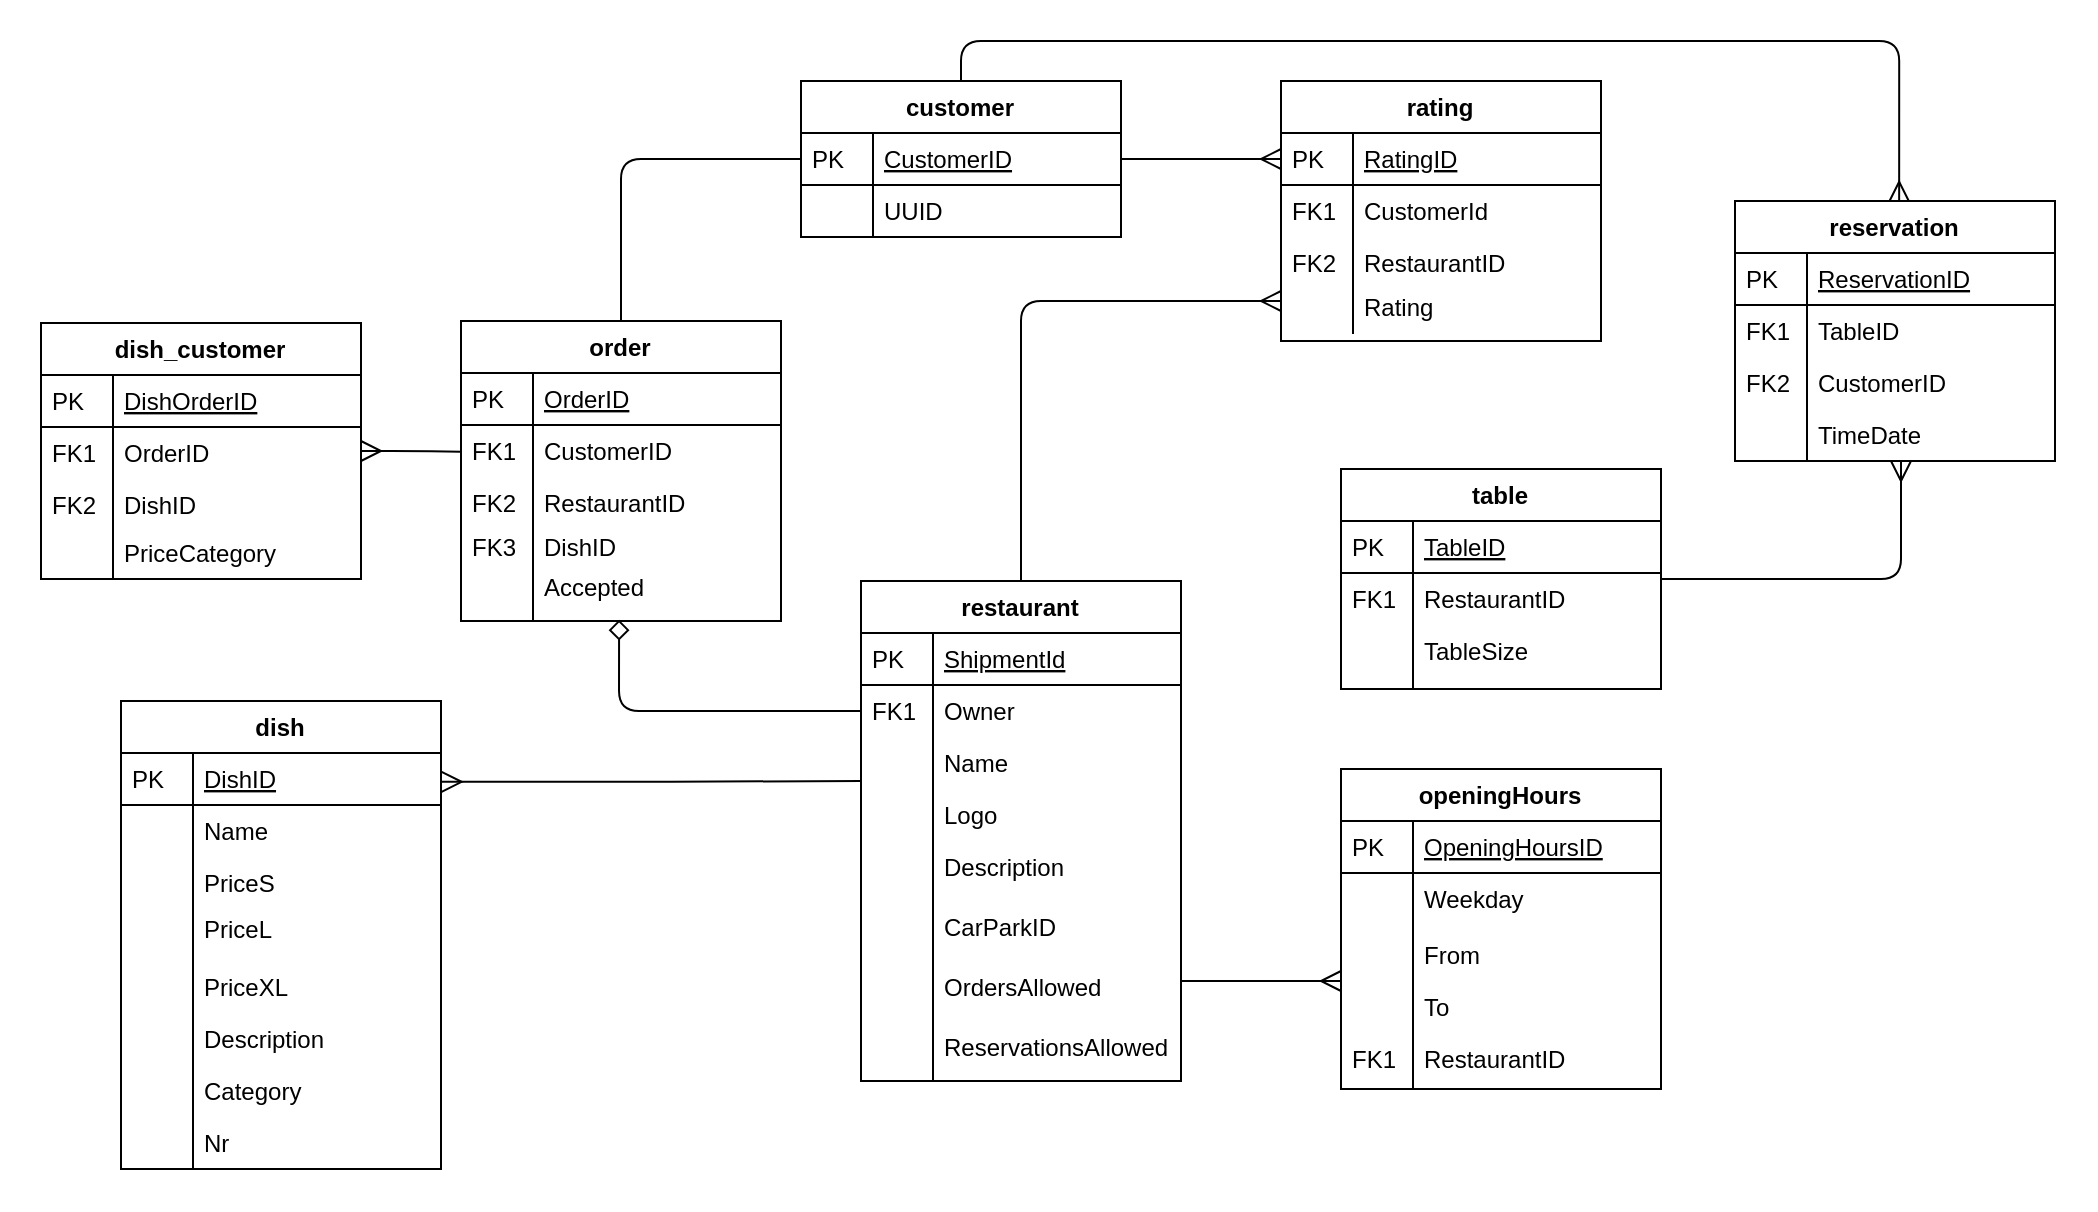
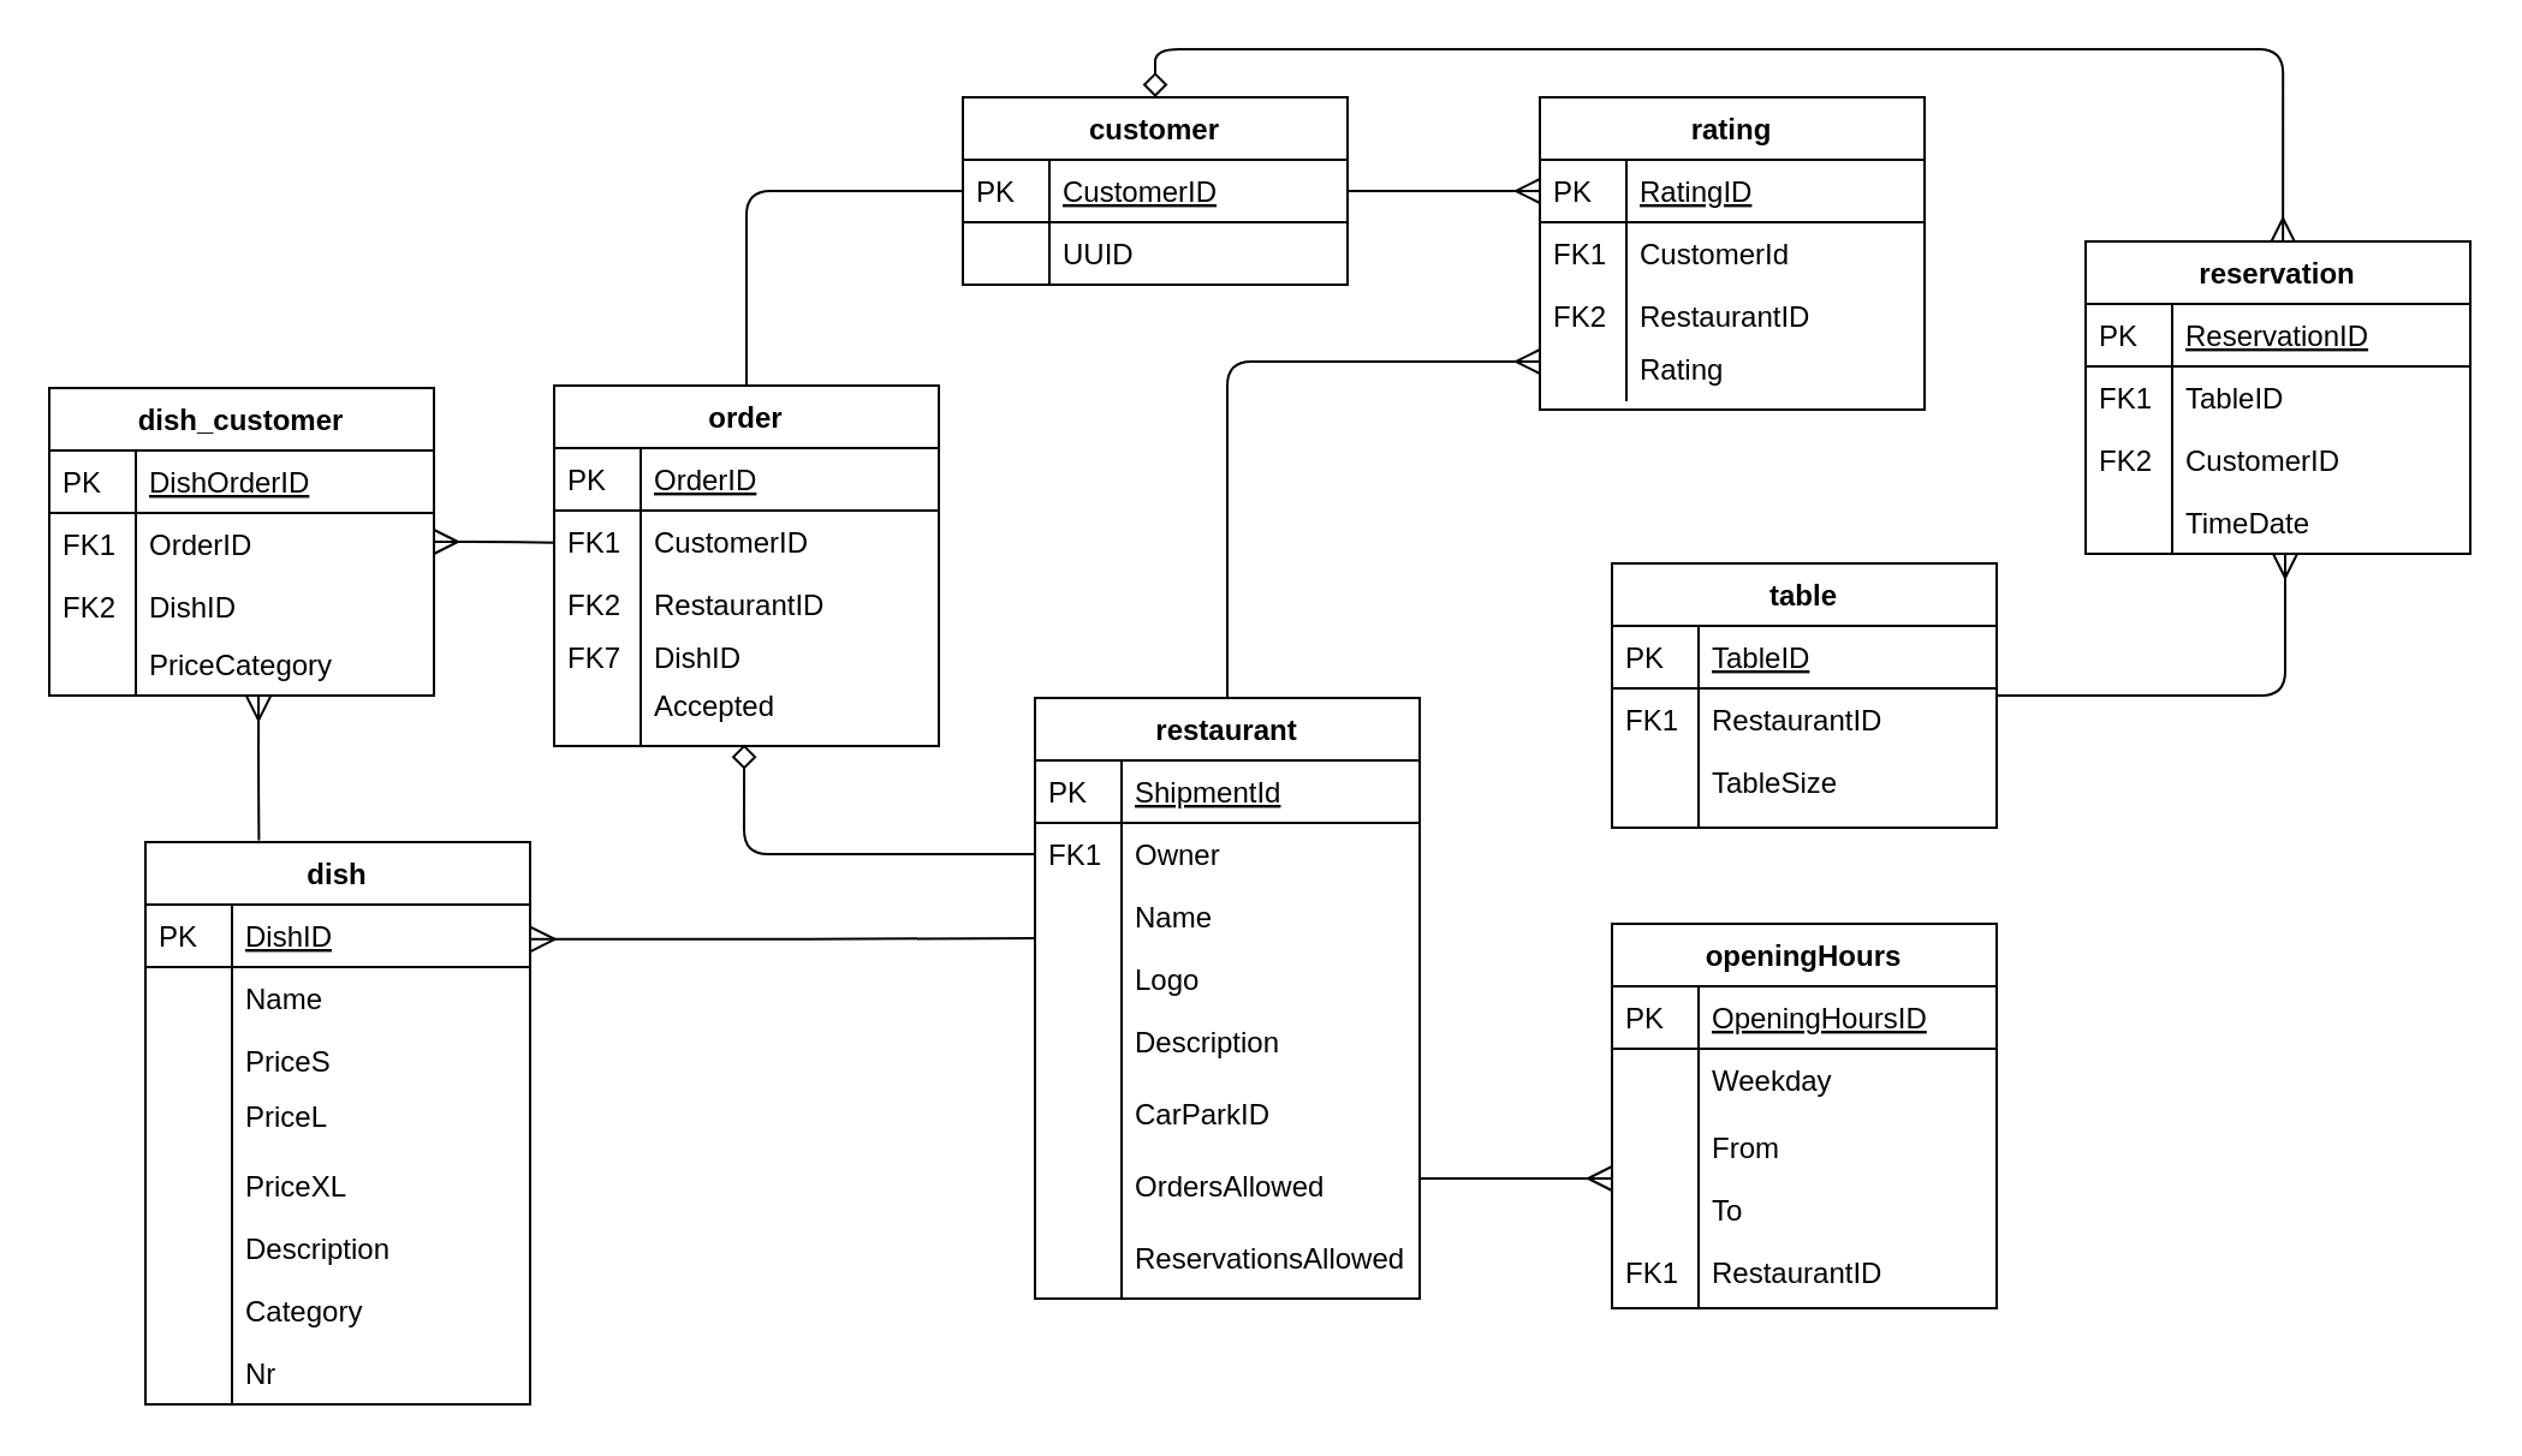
- <mxCell id="90" value="" style="edgeStyle=orthogonalEdgeStyle;endArrow=none;startArrow=ERmany;shadow=0;strokeWidth=1;endSize=8;startSize=8;startFill=0;endFill=0;entryX=0.5;entryY=0;entryDx=0;entryDy=0;exitX=0.513;exitY=0.003;exitDx=0;exitDy=0;exitPerimeter=0;" edge="1" parent="1" source="91" target="11"><mxGeometry width="100" height="100" relative="1" as="geometry"><mxPoint x="950" y="260" as="sourcePoint" /><mxPoint x="830" y="289" as="targetPoint" /><Array as="points"><mxPoint x="949" y="20" /><mxPoint x="480" y="20" /></Array></mxGeometry></mxCell>
+ <mxCell id="90" value="" style="edgeStyle=orthogonalEdgeStyle;endArrow=diamond;startArrow=ERmany;shadow=0;strokeWidth=1;endSize=8;startSize=8;startFill=0;endFill=0;entryX=0.5;entryY=0;entryDx=0;entryDy=0;exitX=0.513;exitY=0.003;exitDx=0;exitDy=0;exitPerimeter=0;" edge="1" parent="1" source="91" target="11"><mxGeometry width="100" height="100" relative="1" as="geometry"><mxPoint x="950" y="260" as="sourcePoint" /><mxPoint x="830" y="289" as="targetPoint" /><Array as="points"><mxPoint x="949" y="20" /><mxPoint x="480" y="20" /></Array></mxGeometry></mxCell>
- <mxCell id="44" value="FK3" style="shape=partialRectangle;top=0;left=0;bottom=0;fillColor=none;align=left;verticalAlign=top;spacingLeft=4;spacingRight=4;overflow=hidden;rotatable=0;points=[];portConstraint=eastwest;part=1;" vertex="1" connectable="0" parent="43"><mxGeometry width="36" height="30" as="geometry" /></mxCell>
+ <mxCell id="44" value="FK7" style="shape=partialRectangle;top=0;left=0;bottom=0;fillColor=none;align=left;verticalAlign=top;spacingLeft=4;spacingRight=4;overflow=hidden;rotatable=0;points=[];portConstraint=eastwest;part=1;" vertex="1" connectable="0" parent="43"><mxGeometry width="36" height="30" as="geometry" /></mxCell>
+ <mxCell id="69" value="" style="edgeStyle=orthogonalEdgeStyle;endArrow=none;startArrow=ERmany;shadow=0;strokeWidth=1;endSize=8;startSize=8;startFill=0;endFill=0;entryX=0.295;entryY=-0.003;entryDx=0;entryDy=0;exitX=0.544;exitY=1.011;exitDx=0;exitDy=0;entryPerimeter=0;exitPerimeter=0;" edge="1" parent="1" source="62" target="70"><mxGeometry width="100" height="100" relative="1" as="geometry"><mxPoint x="180" y="225" as="sourcePoint" /><mxPoint x="230" y="225" as="targetPoint" /><Array as="points" /></mxGeometry></mxCell>
